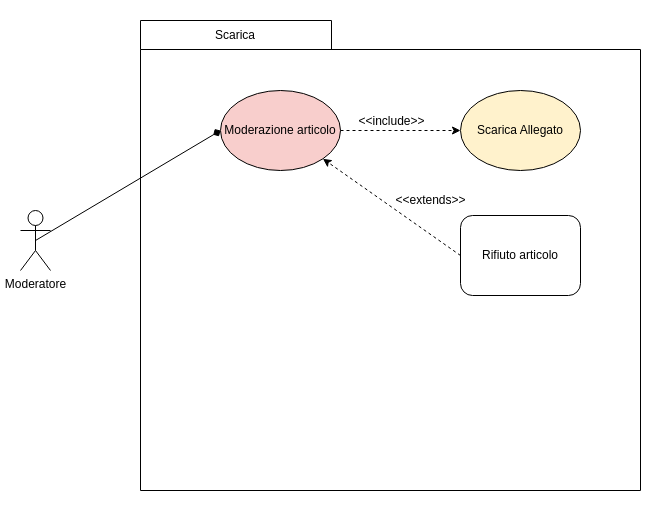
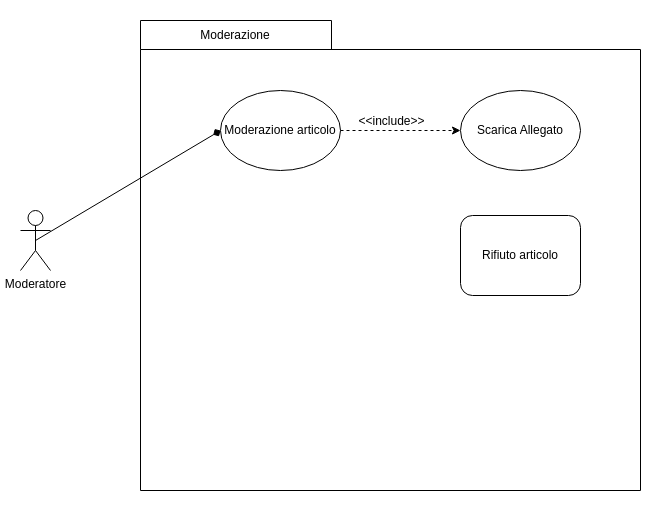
- <mxCell id="3" value="Scarica" style="text;html=1;strokeColor=none;fillColor=none;align=center;verticalAlign=middle;whiteSpace=wrap;rounded=0;" parent="1" vertex="1"><mxGeometry x="170" y="20" width="130" height="30" as="geometry" /></mxCell>
+ <mxCell id="3" value="Moderazione" style="text;html=1;strokeColor=none;fillColor=none;align=center;verticalAlign=middle;whiteSpace=wrap;rounded=0;" parent="1" vertex="1"><mxGeometry x="170" y="20" width="130" height="30" as="geometry" /></mxCell>
- <mxCell id="5" value="Moderazione articolo" style="ellipse;whiteSpace=wrap;html=1;fillColor=#f8cecc;" parent="1" vertex="1"><mxGeometry x="220" y="90" width="120" height="80" as="geometry" /></mxCell>
+ <mxCell id="5" value="Moderazione articolo" style="ellipse;whiteSpace=wrap;html=1;" parent="1" vertex="1"><mxGeometry x="220" y="90" width="120" height="80" as="geometry" /></mxCell>
- <mxCell id="6" value="Scarica Allegato" style="ellipse;whiteSpace=wrap;html=1;fillColor=#fff2cc;" parent="1" vertex="1"><mxGeometry x="460" y="90" width="120" height="80" as="geometry" /></mxCell>
+ <mxCell id="6" value="Scarica Allegato" style="ellipse;whiteSpace=wrap;html=1;" parent="1" vertex="1"><mxGeometry x="460" y="90" width="120" height="80" as="geometry" /></mxCell>
- <mxCell id="10" value="" style="endArrow=classic;html=1;dashed=1;entryX=1;entryY=1;entryDx=0;entryDy=0;exitX=0;exitY=0.5;exitDx=0;exitDy=0;" parent="1" source="12" target="5" edge="1"><mxGeometry width="50" height="50" relative="1" as="geometry"><mxPoint x="80" y="490" as="sourcePoint" /><mxPoint x="70" y="510" as="targetPoint" /></mxGeometry></mxCell>
- <mxCell id="11" value="&amp;lt;&amp;lt;extends&amp;gt;&amp;gt;" style="text;html=1;resizable=0;points=[];align=center;verticalAlign=middle;labelBackgroundColor=#ffffff;" parent="10" vertex="1" connectable="0"><mxGeometry x="-0.153" y="-1" relative="1" as="geometry"><mxPoint x="27.5" y="-13.5" as="offset" /></mxGeometry></mxCell>
